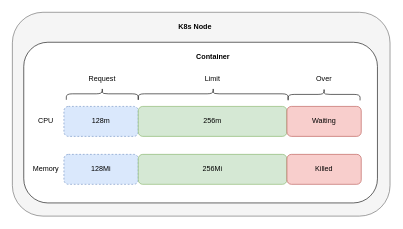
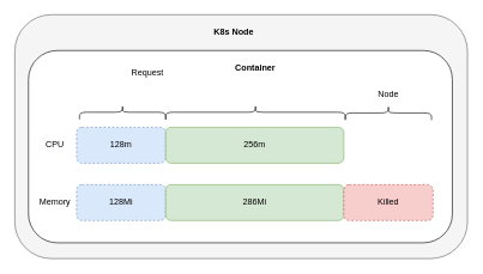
- <mxCell id="14" value="Request" style="text;html=1;strokeColor=none;fillColor=none;align=center;verticalAlign=middle;whiteSpace=wrap;rounded=0;" vertex="1" parent="1"><mxGeometry x="140" y="116" width="60" height="30" as="geometry" /></mxCell>
+ <mxCell id="14" value="Request" style="text;html=1;strokeColor=none;fillColor=none;align=center;verticalAlign=middle;whiteSpace=wrap;rounded=0;" vertex="1" parent="1"><mxGeometry x="175" y="86" width="60" height="30" as="geometry" /></mxCell>
- <mxCell id="16" value="Limit" style="text;html=1;strokeColor=none;fillColor=none;align=center;verticalAlign=middle;whiteSpace=wrap;rounded=0;" vertex="1" parent="1"><mxGeometry x="324" y="116" width="60" height="30" as="geometry" /></mxCell>
- <mxCell id="18" value="Over" style="text;html=1;strokeColor=none;fillColor=none;align=center;verticalAlign=middle;whiteSpace=wrap;rounded=0;" vertex="1" parent="1"><mxGeometry x="510" y="116" width="60" height="30" as="geometry" /></mxCell>
+ <mxCell id="18" value="Node" style="text;html=1;strokeColor=none;fillColor=none;align=center;verticalAlign=middle;whiteSpace=wrap;rounded=0;" vertex="1" parent="1"><mxGeometry x="510" y="116" width="60" height="30" as="geometry" /></mxCell>
- <mxCell id="11" value="Waiting" style="rounded=1;whiteSpace=wrap;html=1;fillColor=#f8cecc;strokeColor=#b85450;" vertex="1" parent="1"><mxGeometry x="478" y="177" width="124" height="50" as="geometry" /></mxCell>
- <mxCell id="10" value="256Mi" style="rounded=1;whiteSpace=wrap;html=1;fillColor=#d5e8d4;strokeColor=#82b366;" vertex="1" parent="1"><mxGeometry x="230" y="257" width="248" height="50" as="geometry" /></mxCell>
+ <mxCell id="10" value="286Mi" style="rounded=1;whiteSpace=wrap;html=1;fillColor=#d5e8d4;strokeColor=#82b366;" vertex="1" parent="1"><mxGeometry x="230" y="257" width="248" height="50" as="geometry" /></mxCell>
- <mxCell id="12" value="Killed" style="rounded=1;whiteSpace=wrap;html=1;fillColor=#f8cecc;strokeColor=#b85450;" vertex="1" parent="1"><mxGeometry x="478" y="257" width="124" height="50" as="geometry" /></mxCell>
+ <mxCell id="12" value="Killed" style="rounded=1;whiteSpace=wrap;html=1;fillColor=#f8cecc;strokeColor=#b85450;dashed=1;" vertex="1" parent="1"><mxGeometry x="478" y="257" width="124" height="50" as="geometry" /></mxCell>
